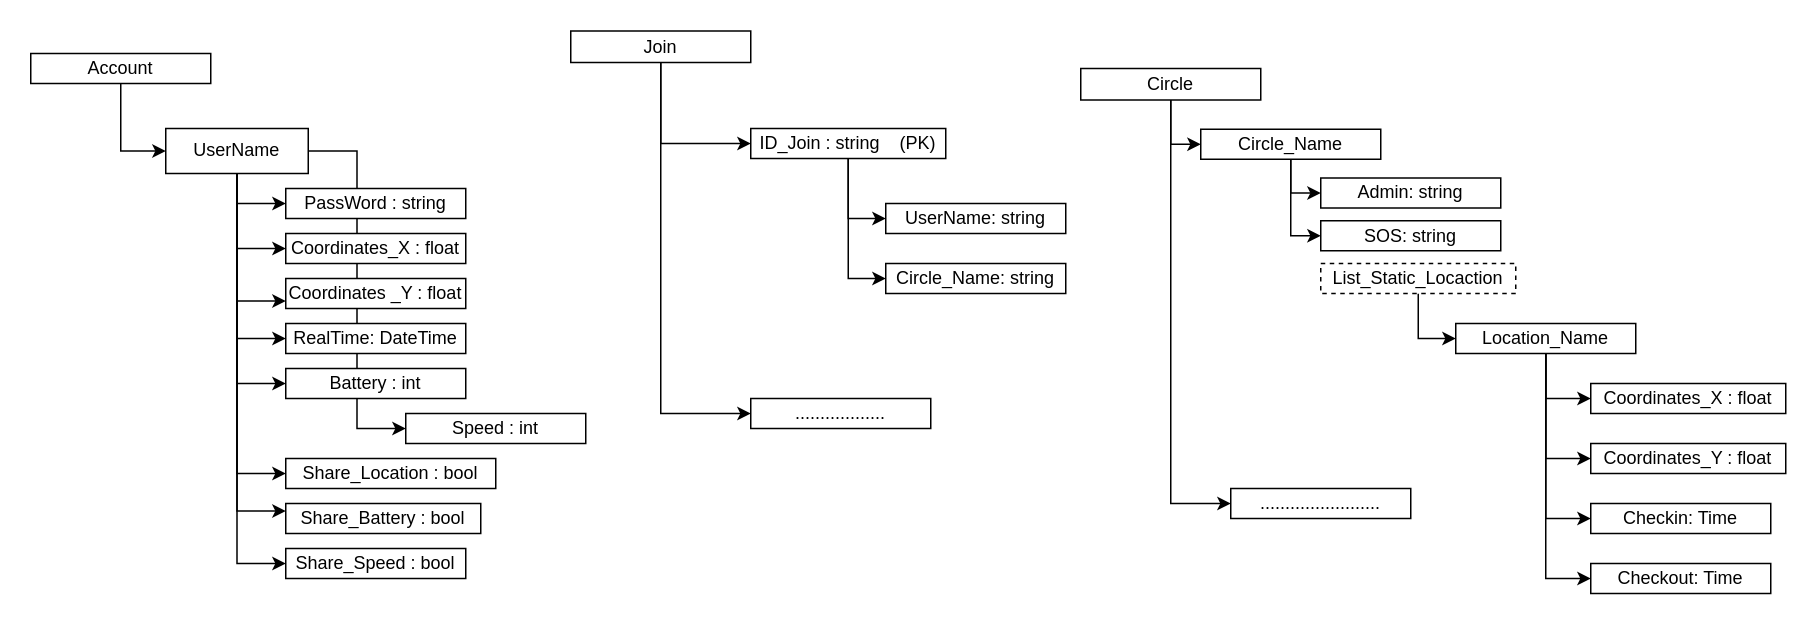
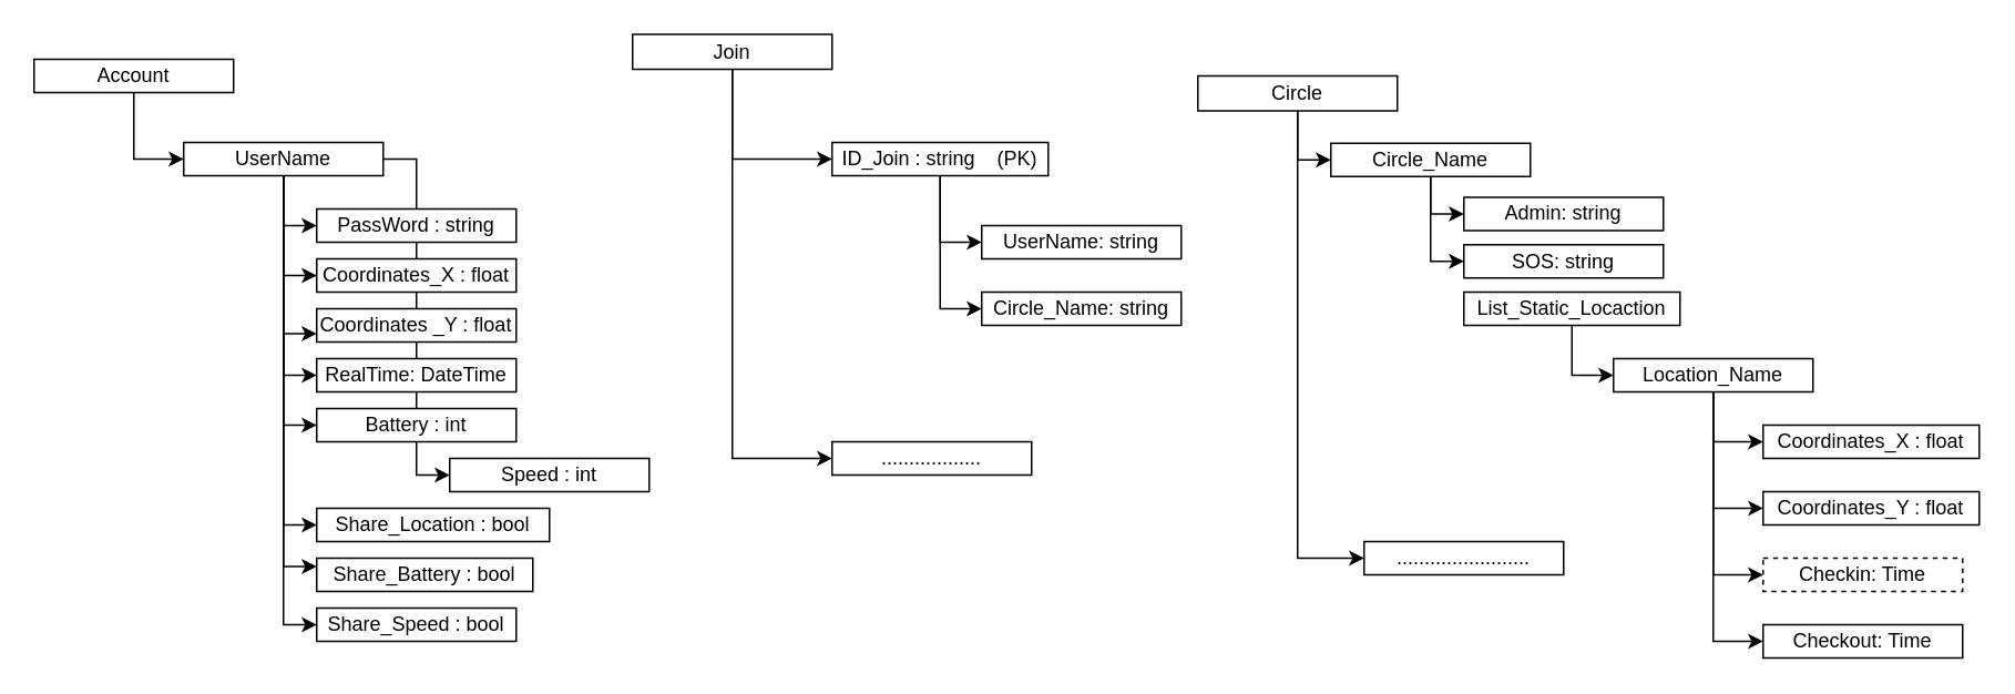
- <mxCell id="13" value="&lt;span style=&quot;text-align: left&quot;&gt;UserName&lt;/span&gt;" style="rounded=0;whiteSpace=wrap;html=1;" parent="1" vertex="1"><mxGeometry x="110" y="85" width="95" height="30" as="geometry" /></mxCell>
+ <mxCell id="13" value="&lt;span style=&quot;text-align: left&quot;&gt;UserName&lt;/span&gt;" style="rounded=0;whiteSpace=wrap;html=1;" parent="1" vertex="1"><mxGeometry x="110" y="85" width="120" height="20" as="geometry" /></mxCell>
- <mxCell id="38" value="List_Static_Locaction" style="rounded=0;whiteSpace=wrap;html=1;dashed=1;" parent="1" vertex="1"><mxGeometry x="880" y="175" width="130" height="20" as="geometry" /></mxCell>
+ <mxCell id="38" value="List_Static_Locaction" style="rounded=0;whiteSpace=wrap;html=1;" parent="1" vertex="1"><mxGeometry x="880" y="175" width="130" height="20" as="geometry" /></mxCell>
- <mxCell id="35" value="Checkin: Time" style="rounded=0;whiteSpace=wrap;html=1;" parent="1" vertex="1"><mxGeometry x="1060" y="335" width="120" height="20" as="geometry" /></mxCell>
+ <mxCell id="35" value="Checkin: Time" style="rounded=0;whiteSpace=wrap;html=1;dashed=1;" parent="1" vertex="1"><mxGeometry x="1060" y="335" width="120" height="20" as="geometry" /></mxCell>
